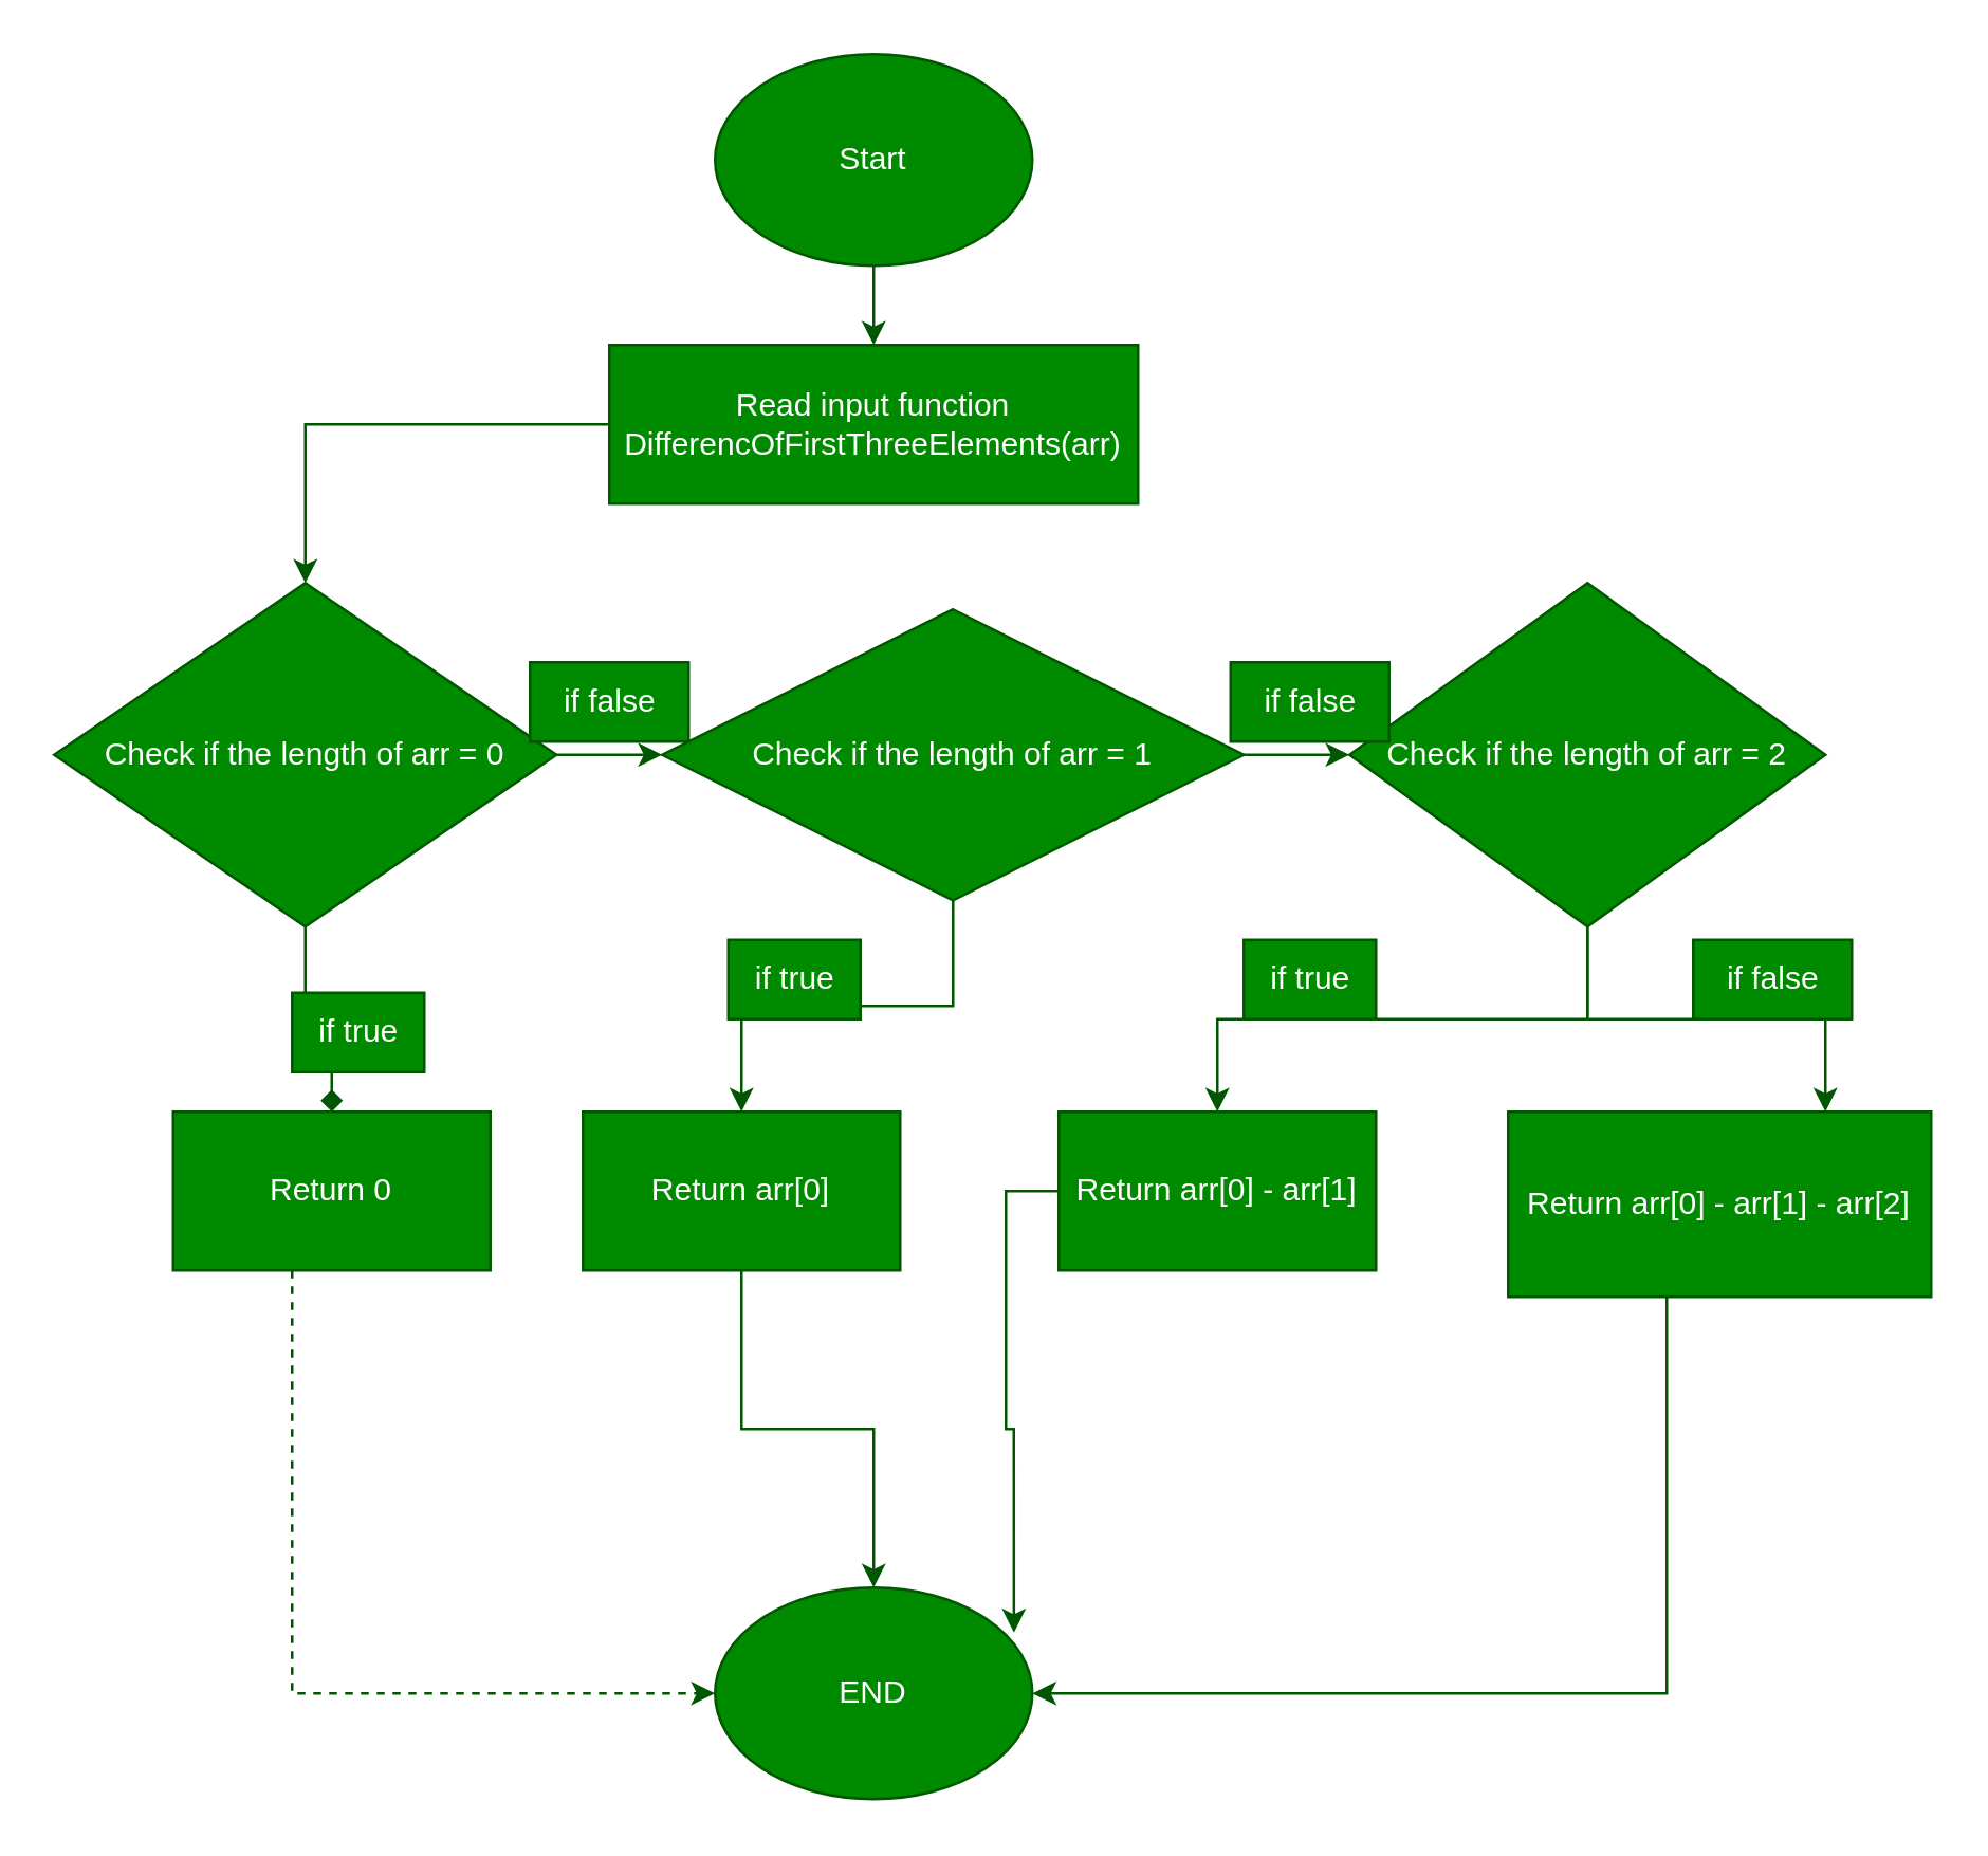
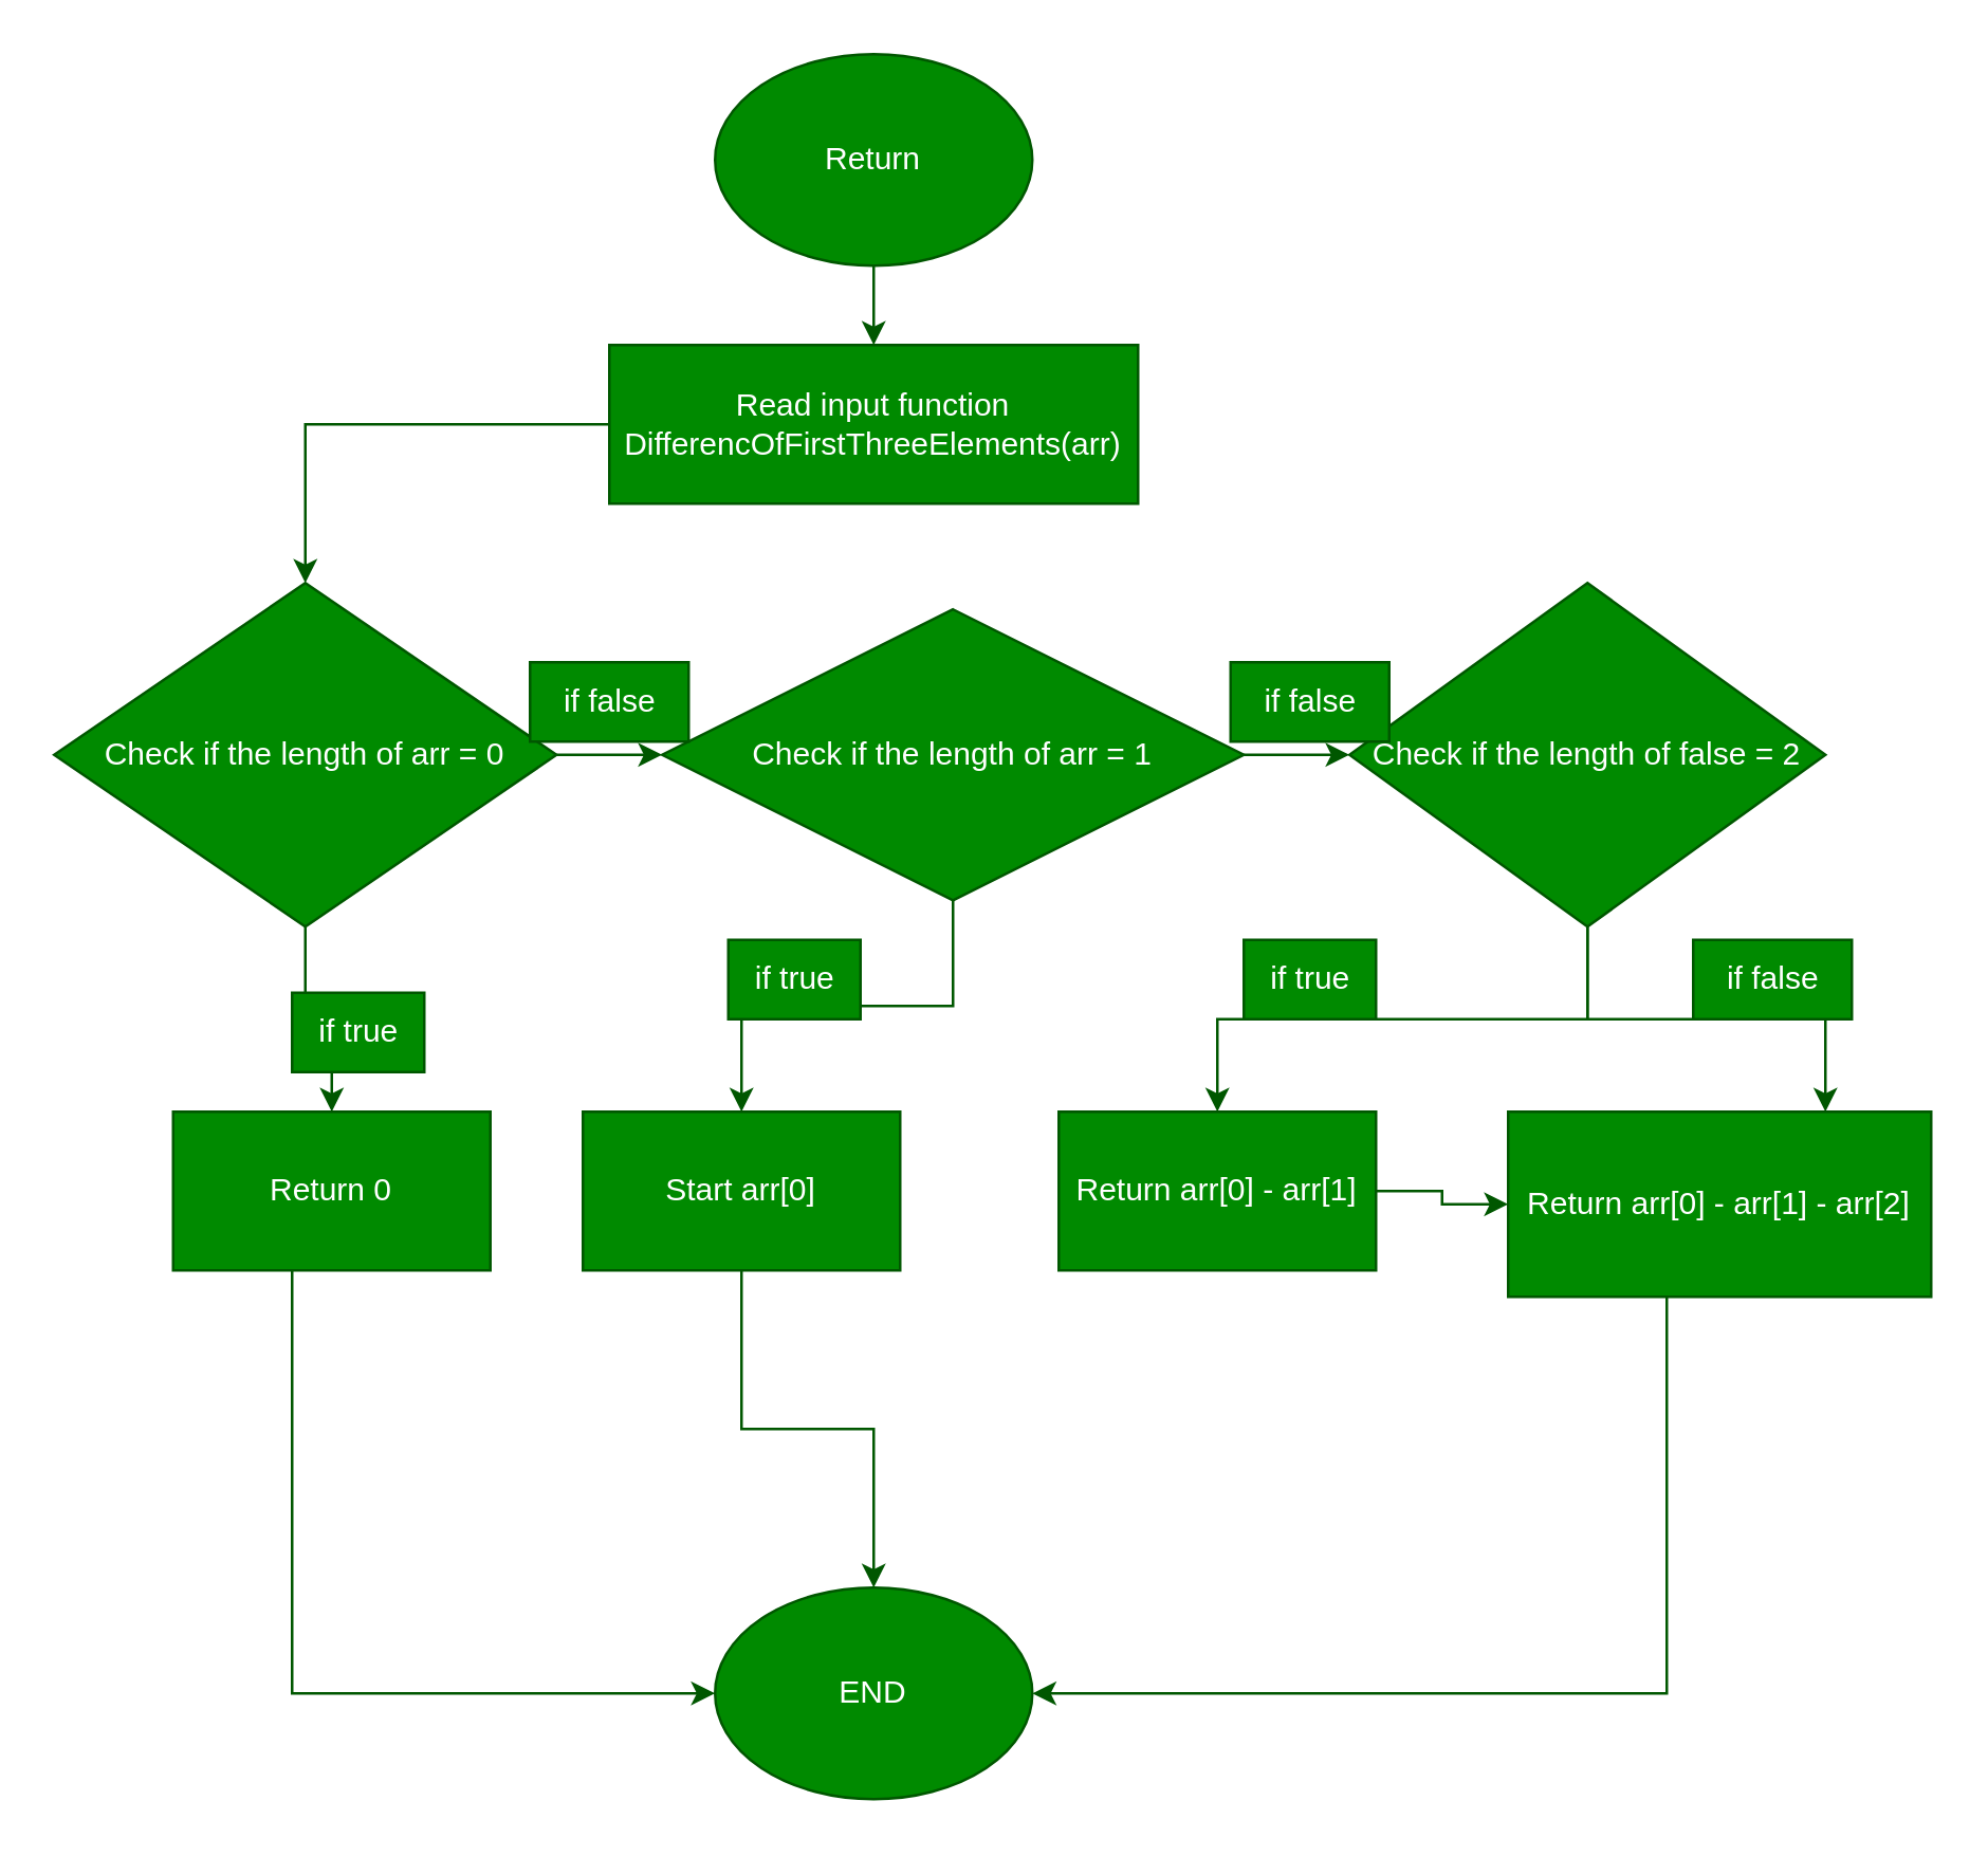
- <mxCell id="3" value="Start" style="ellipse;whiteSpace=wrap;html=1;fillColor=#008a00;fontColor=#ffffff;strokeColor=#005700;" vertex="1" parent="1"><mxGeometry x="270" y="20" width="120" height="80" as="geometry" /></mxCell>
+ <mxCell id="3" value="Return" style="ellipse;whiteSpace=wrap;html=1;fillColor=#008a00;fontColor=#ffffff;strokeColor=#005700;" vertex="1" parent="1"><mxGeometry x="270" y="20" width="120" height="80" as="geometry" /></mxCell>
- <mxCell id="18" value="Check if the length of arr = 2" style="rhombus;whiteSpace=wrap;html=1;fillColor=#008a00;fontColor=#ffffff;strokeColor=#005700;" vertex="1" parent="1"><mxGeometry x="510" y="220" width="180" height="130" as="geometry" /></mxCell>
+ <mxCell id="18" value="Check if the length of false = 2" style="rhombus;whiteSpace=wrap;html=1;fillColor=#008a00;fontColor=#ffffff;strokeColor=#005700;" vertex="1" parent="1"><mxGeometry x="510" y="220" width="180" height="130" as="geometry" /></mxCell>
- <mxCell id="6" value="" style="edgeStyle=orthogonalEdgeStyle;rounded=0;orthogonalLoop=1;jettySize=auto;html=1;fillColor=#008a00;strokeColor=#005700;endArrow=diamond;" edge="1" parent="1" source="8" target="10"><mxGeometry relative="1" as="geometry" /></mxCell>
+ <mxCell id="6" value="" style="edgeStyle=orthogonalEdgeStyle;rounded=0;orthogonalLoop=1;jettySize=auto;html=1;fillColor=#008a00;strokeColor=#005700;" edge="1" parent="1" source="8" target="10"><mxGeometry relative="1" as="geometry" /></mxCell>
- <mxCell id="15" value="Return arr[0]" style="rounded=0;whiteSpace=wrap;html=1;fillColor=#008a00;fontColor=#ffffff;strokeColor=#005700;" vertex="1" parent="1"><mxGeometry x="220" y="420" width="120" height="60" as="geometry" /></mxCell>
+ <mxCell id="15" value="Start arr[0]" style="rounded=0;whiteSpace=wrap;html=1;fillColor=#008a00;fontColor=#ffffff;strokeColor=#005700;" vertex="1" parent="1"><mxGeometry x="220" y="420" width="120" height="60" as="geometry" /></mxCell>
- <mxCell id="19" value="" style="edgeStyle=orthogonalEdgeStyle;rounded=0;orthogonalLoop=1;jettySize=auto;html=1;entryX=0.942;entryY=0.213;entryDx=0;entryDy=0;entryPerimeter=0;fillColor=#008a00;strokeColor=#005700;" edge="1" parent="1" source="20" target="23"><mxGeometry relative="1" as="geometry"><mxPoint x="460" y="560" as="targetPoint" /></mxGeometry></mxCell>
+ <mxCell id="19" value="" style="edgeStyle=orthogonalEdgeStyle;rounded=0;orthogonalLoop=1;jettySize=auto;html=1;fillColor=#008a00;strokeColor=#005700;" edge="1" parent="1" source="20" target="22"><mxGeometry relative="1" as="geometry"><mxPoint x="460" y="560" as="targetPoint" /></mxGeometry></mxCell>
- <mxCell id="9" value="" style="edgeStyle=orthogonalEdgeStyle;rounded=0;orthogonalLoop=1;jettySize=auto;html=1;entryX=0;entryY=0.5;entryDx=0;entryDy=0;fillColor=#008a00;strokeColor=#005700;dashed=1;" edge="1" parent="1" source="10" target="23"><mxGeometry relative="1" as="geometry"><mxPoint x="110" y="650" as="targetPoint" /><Array as="points"><mxPoint x="110" y="640" /></Array></mxGeometry></mxCell>
+ <mxCell id="9" value="" style="edgeStyle=orthogonalEdgeStyle;rounded=0;orthogonalLoop=1;jettySize=auto;html=1;entryX=0;entryY=0.5;entryDx=0;entryDy=0;fillColor=#008a00;strokeColor=#005700;" edge="1" parent="1" source="10" target="23"><mxGeometry relative="1" as="geometry"><mxPoint x="110" y="650" as="targetPoint" /><Array as="points"><mxPoint x="110" y="640" /></Array></mxGeometry></mxCell>
